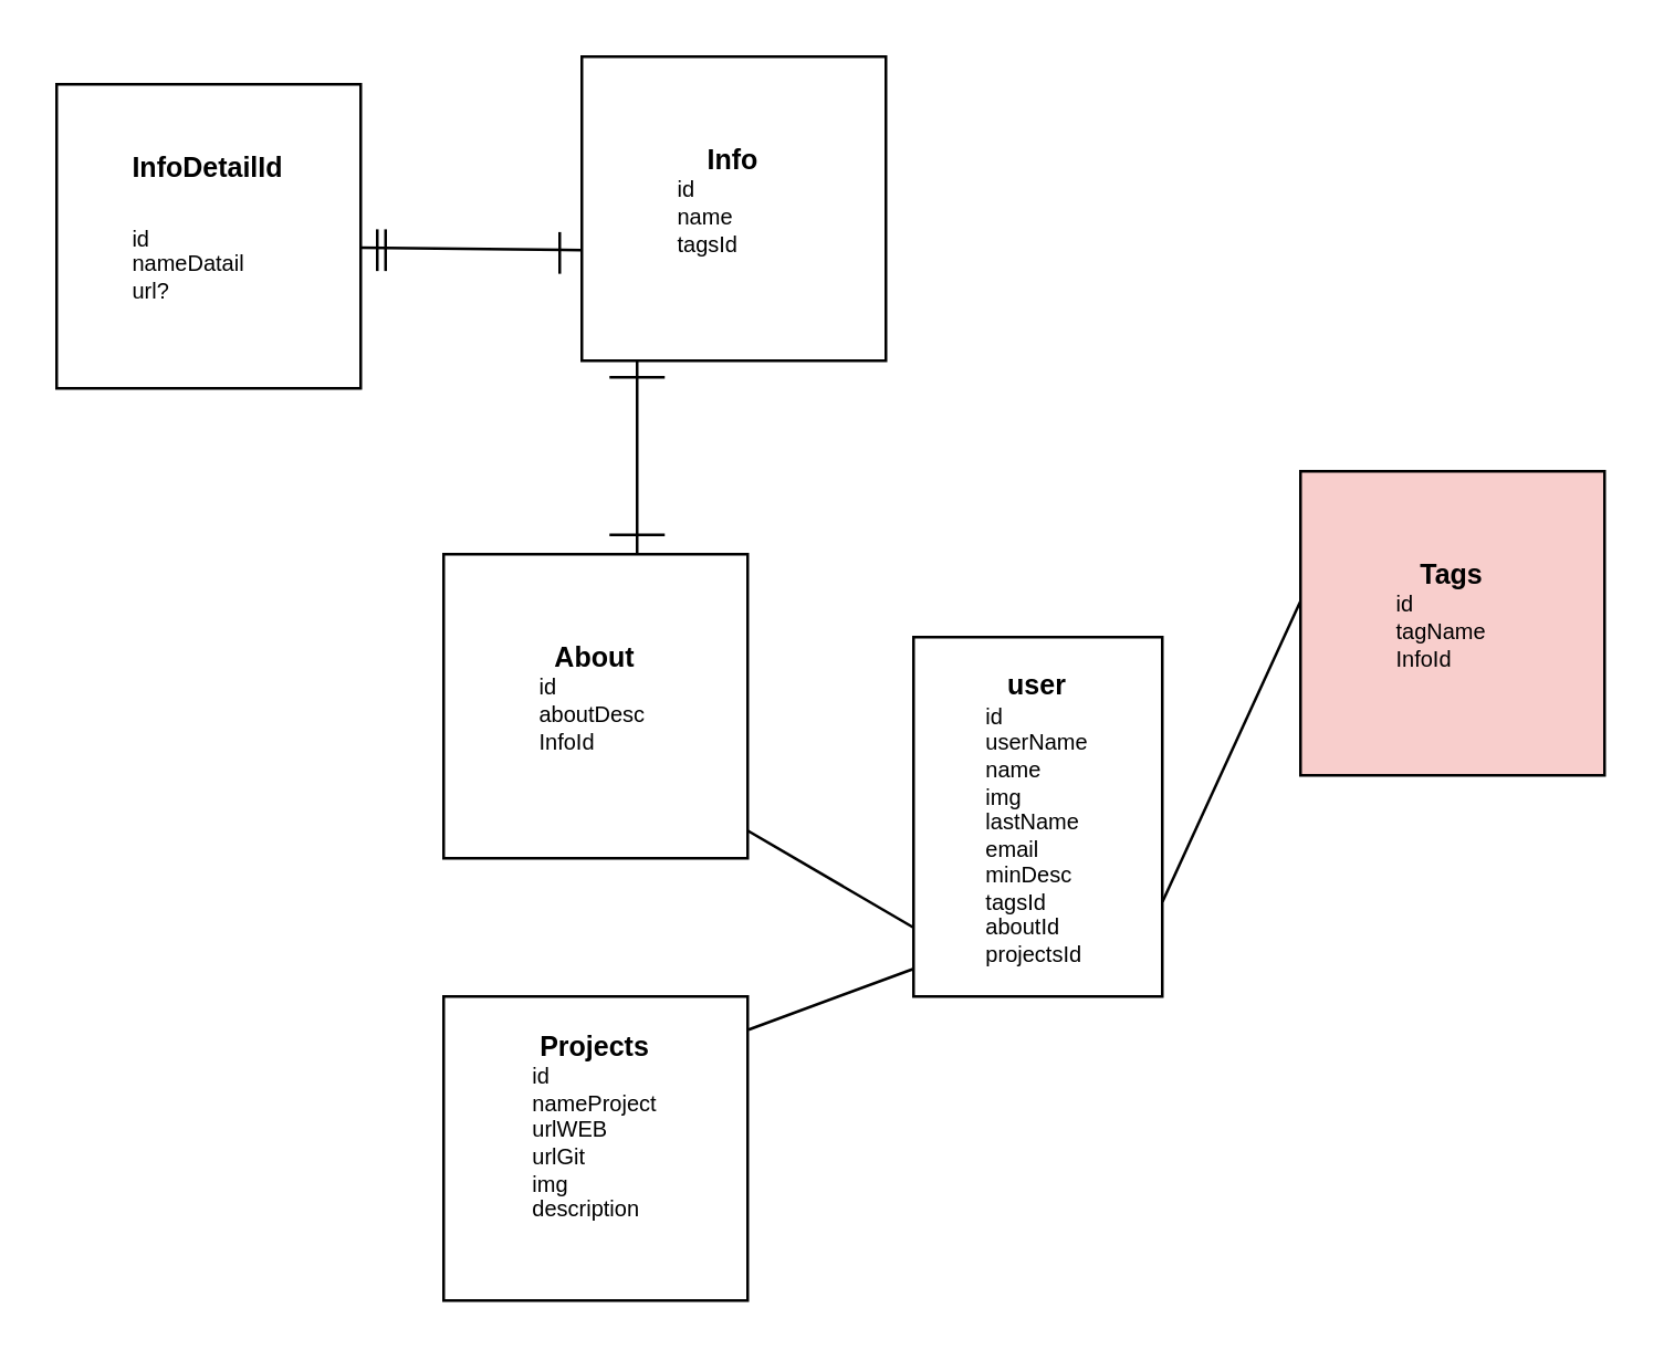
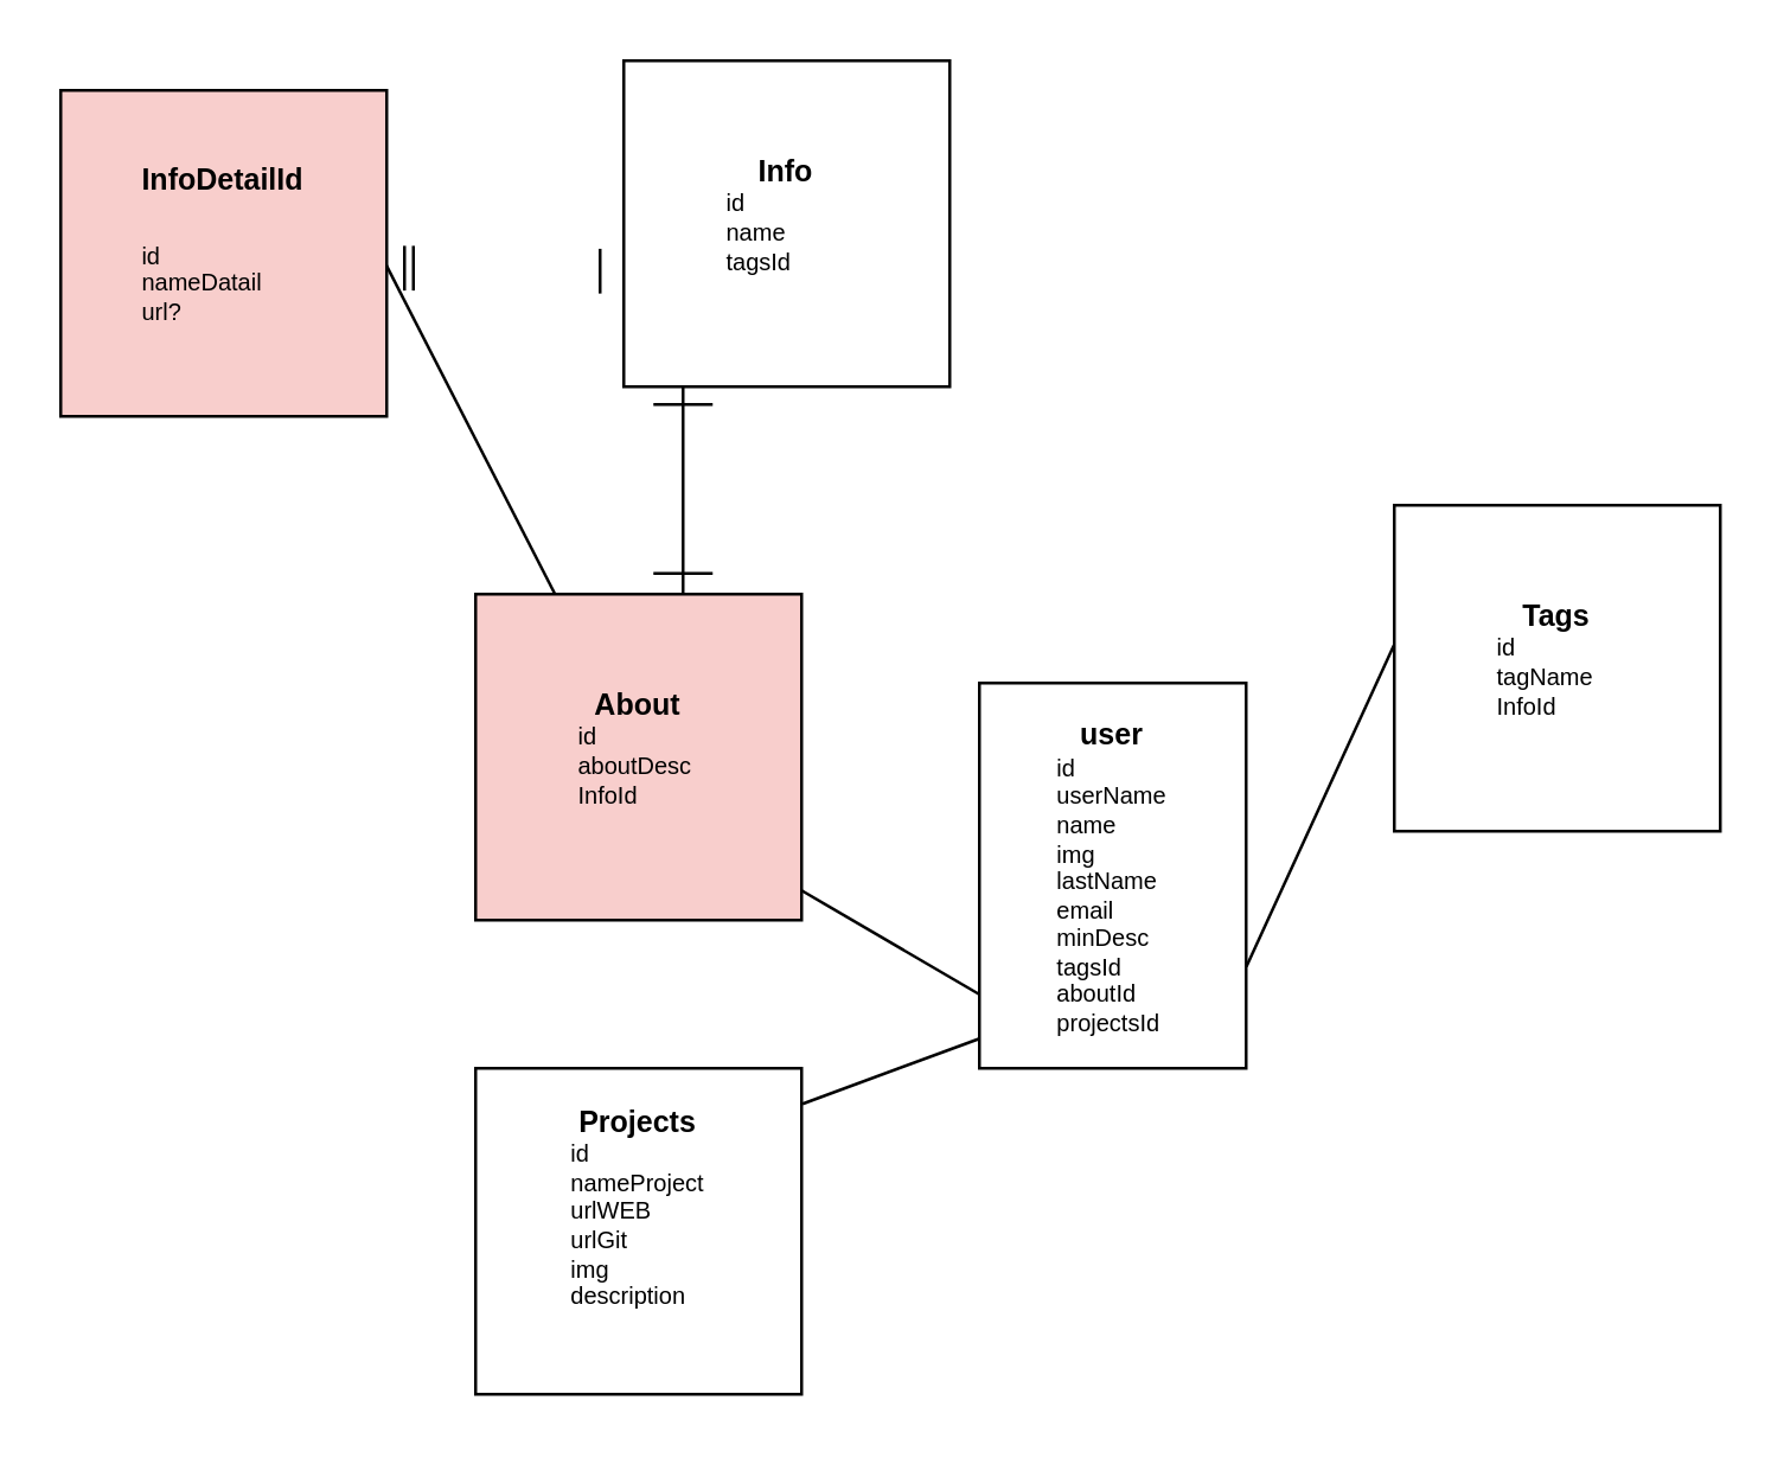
- <mxCell id="5" value="&lt;span style=&quot;text-align: left; background-color: initial; font-size: 10px;&quot;&gt;&lt;b&gt;InfoDetailId&lt;br&gt;&lt;/b&gt;&lt;/span&gt;&lt;br&gt;&lt;span style=&quot;border-color: var(--border-color); background-color: initial; font-size: 8px;&quot;&gt;&lt;div style=&quot;border-color: var(--border-color); text-align: left;&quot;&gt;id&lt;/div&gt;&lt;/span&gt;&lt;span style=&quot;border-color: var(--border-color); background-color: initial; font-size: 8px;&quot;&gt;&lt;div style=&quot;border-color: var(--border-color); text-align: left;&quot;&gt;nameDatail&lt;/div&gt;&lt;div style=&quot;border-color: var(--border-color); text-align: left;&quot;&gt;url?&lt;/div&gt;&lt;/span&gt;&lt;ul style=&quot;border-color: var(--border-color); font-size: 8px;&quot;&gt;&lt;/ul&gt;" style="whiteSpace=wrap;html=1;aspect=fixed;" vertex="1" parent="1"><mxGeometry x="20" y="30" width="110" height="110" as="geometry" /></mxCell>
+ <mxCell id="5" value="&lt;span style=&quot;text-align: left; background-color: initial; font-size: 10px;&quot;&gt;&lt;b&gt;InfoDetailId&lt;br&gt;&lt;/b&gt;&lt;/span&gt;&lt;br&gt;&lt;span style=&quot;border-color: var(--border-color); background-color: initial; font-size: 8px;&quot;&gt;&lt;div style=&quot;border-color: var(--border-color); text-align: left;&quot;&gt;id&lt;/div&gt;&lt;/span&gt;&lt;span style=&quot;border-color: var(--border-color); background-color: initial; font-size: 8px;&quot;&gt;&lt;div style=&quot;border-color: var(--border-color); text-align: left;&quot;&gt;nameDatail&lt;/div&gt;&lt;div style=&quot;border-color: var(--border-color); text-align: left;&quot;&gt;url?&lt;/div&gt;&lt;/span&gt;&lt;ul style=&quot;border-color: var(--border-color); font-size: 8px;&quot;&gt;&lt;/ul&gt;" style="whiteSpace=wrap;html=1;aspect=fixed;fillColor=#f8cecc;" vertex="1" parent="1"><mxGeometry x="20" y="30" width="110" height="110" as="geometry" /></mxCell>
- <mxCell id="6" value="" style="endArrow=none;html=1;rounded=0;entryX=0;entryY=0.636;entryDx=0;entryDy=0;entryPerimeter=0;exitX=0.999;exitY=0.537;exitDx=0;exitDy=0;exitPerimeter=0;" edge="1" parent="1" source="5" target="4"><mxGeometry width="50" height="50" relative="1" as="geometry"><mxPoint x="130" y="70" as="sourcePoint" /><mxPoint x="190" y="60" as="targetPoint" /></mxGeometry></mxCell>
+ <mxCell id="6" value="" style="endArrow=none;html=1;rounded=0;exitX=0.999;exitY=0.537;exitDx=0;exitDy=0;exitPerimeter=0;" edge="1" parent="1" source="5" target="3"><mxGeometry width="50" height="50" relative="1" as="geometry"><mxPoint x="130" y="70" as="sourcePoint" /><mxPoint x="190" y="60" as="targetPoint" /></mxGeometry></mxCell>
- <mxCell id="14" value="&lt;span style=&quot;background-color: initial; text-align: left; font-size: 10px;&quot;&gt;&lt;b&gt;Tags&lt;/b&gt;&lt;/span&gt;&lt;br&gt;&lt;span style=&quot;border-color: var(--border-color); background-color: initial; font-size: 8px;&quot;&gt;&lt;div style=&quot;border-color: var(--border-color); text-align: left;&quot;&gt;id&lt;/div&gt;&lt;/span&gt;&lt;span style=&quot;border-color: var(--border-color); background-color: initial; font-size: 8px;&quot;&gt;&lt;div style=&quot;border-color: var(--border-color); text-align: left;&quot;&gt;tagName&lt;/div&gt;&lt;/span&gt;&lt;span style=&quot;border-color: var(--border-color); background-color: initial; font-size: 8px;&quot;&gt;&lt;div style=&quot;border-color: var(--border-color); text-align: left;&quot;&gt;InfoId&lt;/div&gt;&lt;/span&gt;&lt;ul style=&quot;border-color: var(--border-color); font-size: 8px;&quot;&gt;&lt;/ul&gt;" style="whiteSpace=wrap;html=1;aspect=fixed;fillColor=#f8cecc;" vertex="1" parent="1"><mxGeometry x="470" y="170" width="110" height="110" as="geometry" /></mxCell>
+ <mxCell id="14" value="&lt;span style=&quot;background-color: initial; text-align: left; font-size: 10px;&quot;&gt;&lt;b&gt;Tags&lt;/b&gt;&lt;/span&gt;&lt;br&gt;&lt;span style=&quot;border-color: var(--border-color); background-color: initial; font-size: 8px;&quot;&gt;&lt;div style=&quot;border-color: var(--border-color); text-align: left;&quot;&gt;id&lt;/div&gt;&lt;/span&gt;&lt;span style=&quot;border-color: var(--border-color); background-color: initial; font-size: 8px;&quot;&gt;&lt;div style=&quot;border-color: var(--border-color); text-align: left;&quot;&gt;tagName&lt;/div&gt;&lt;/span&gt;&lt;span style=&quot;border-color: var(--border-color); background-color: initial; font-size: 8px;&quot;&gt;&lt;div style=&quot;border-color: var(--border-color); text-align: left;&quot;&gt;InfoId&lt;/div&gt;&lt;/span&gt;&lt;ul style=&quot;border-color: var(--border-color); font-size: 8px;&quot;&gt;&lt;/ul&gt;" style="whiteSpace=wrap;html=1;aspect=fixed;" vertex="1" parent="1"><mxGeometry x="470" y="170" width="110" height="110" as="geometry" /></mxCell>
- <mxCell id="3" value="&lt;span style=&quot;background-color: initial; text-align: left; font-size: 10px;&quot;&gt;&lt;b&gt;About&lt;/b&gt;&lt;/span&gt;&lt;br&gt;&lt;span style=&quot;border-color: var(--border-color); background-color: initial; font-size: 8px;&quot;&gt;&lt;div style=&quot;border-color: var(--border-color); text-align: left;&quot;&gt;id&lt;/div&gt;&lt;/span&gt;&lt;span style=&quot;border-color: var(--border-color); background-color: initial; font-size: 8px;&quot;&gt;&lt;div style=&quot;border-color: var(--border-color); text-align: left;&quot;&gt;aboutDesc&lt;/div&gt;&lt;/span&gt;&lt;span style=&quot;border-color: var(--border-color); background-color: initial; font-size: 8px;&quot;&gt;&lt;div style=&quot;border-color: var(--border-color); text-align: left;&quot;&gt;InfoId&lt;/div&gt;&lt;/span&gt;&lt;ul style=&quot;border-color: var(--border-color); font-size: 8px;&quot;&gt;&lt;/ul&gt;" style="whiteSpace=wrap;html=1;aspect=fixed;" vertex="1" parent="1"><mxGeometry x="160" y="200" width="110" height="110" as="geometry" /></mxCell>
+ <mxCell id="3" value="&lt;span style=&quot;background-color: initial; text-align: left; font-size: 10px;&quot;&gt;&lt;b&gt;About&lt;/b&gt;&lt;/span&gt;&lt;br&gt;&lt;span style=&quot;border-color: var(--border-color); background-color: initial; font-size: 8px;&quot;&gt;&lt;div style=&quot;border-color: var(--border-color); text-align: left;&quot;&gt;id&lt;/div&gt;&lt;/span&gt;&lt;span style=&quot;border-color: var(--border-color); background-color: initial; font-size: 8px;&quot;&gt;&lt;div style=&quot;border-color: var(--border-color); text-align: left;&quot;&gt;aboutDesc&lt;/div&gt;&lt;/span&gt;&lt;span style=&quot;border-color: var(--border-color); background-color: initial; font-size: 8px;&quot;&gt;&lt;div style=&quot;border-color: var(--border-color); text-align: left;&quot;&gt;InfoId&lt;/div&gt;&lt;/span&gt;&lt;ul style=&quot;border-color: var(--border-color); font-size: 8px;&quot;&gt;&lt;/ul&gt;" style="whiteSpace=wrap;html=1;aspect=fixed;fillColor=#f8cecc;" vertex="1" parent="1"><mxGeometry x="160" y="200" width="110" height="110" as="geometry" /></mxCell>
